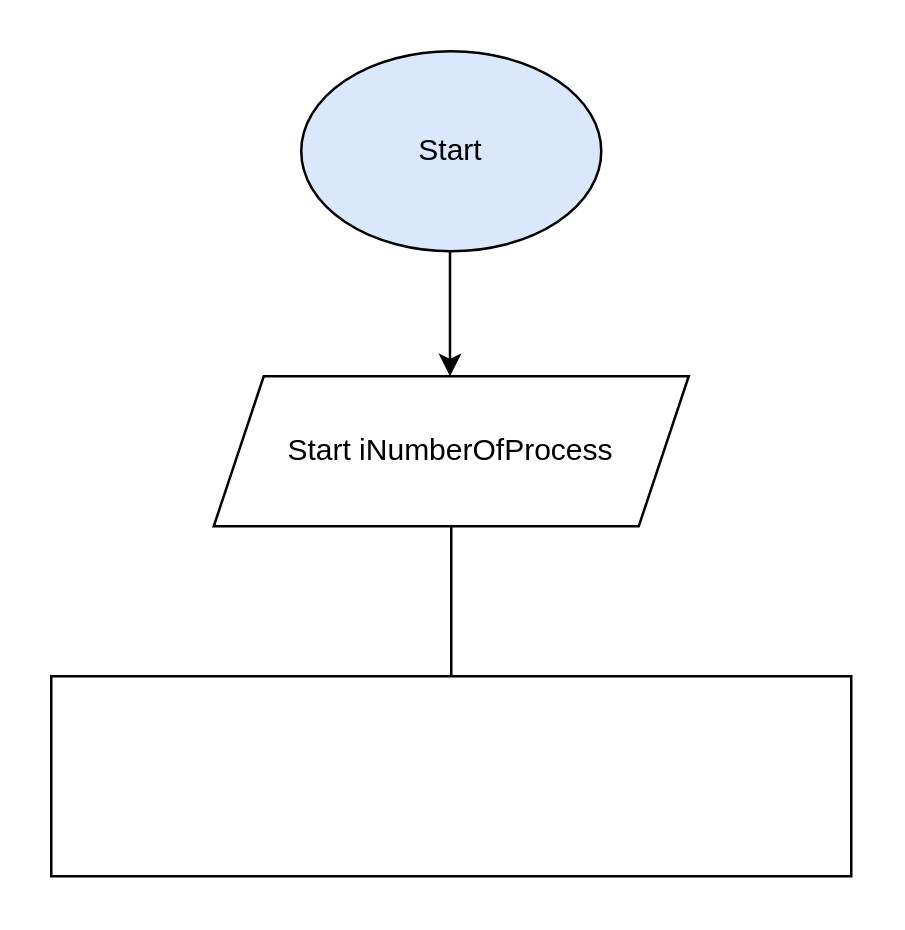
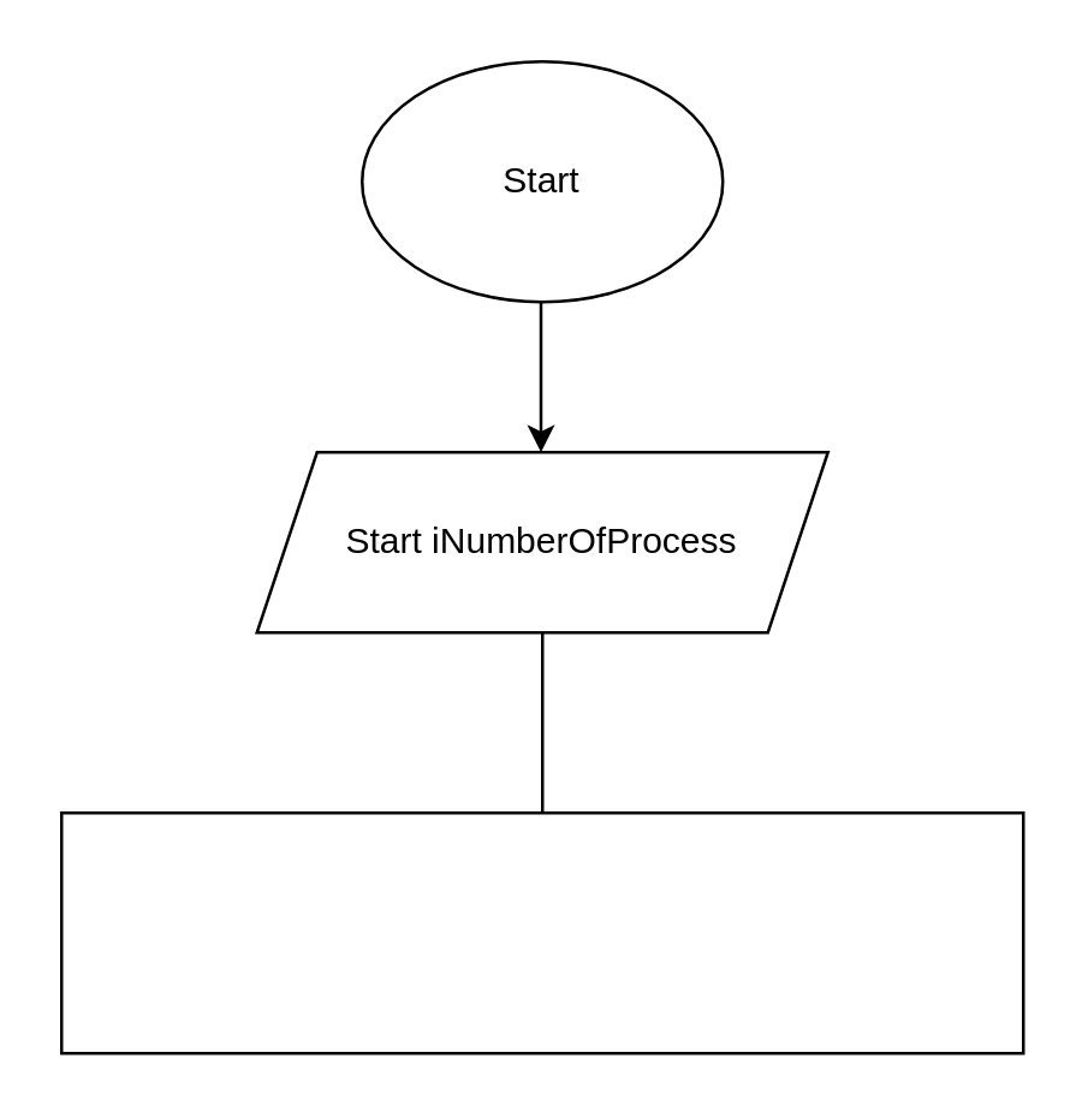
- <mxCell id="2" value="Start" style="ellipse;whiteSpace=wrap;html=1;fillColor=#dae8fc;" vertex="1" parent="1"><mxGeometry x="120" y="20" width="120" height="80" as="geometry" /></mxCell>
+ <mxCell id="2" value="Start" style="ellipse;whiteSpace=wrap;html=1;" vertex="1" parent="1"><mxGeometry x="120" y="20" width="120" height="80" as="geometry" /></mxCell>
